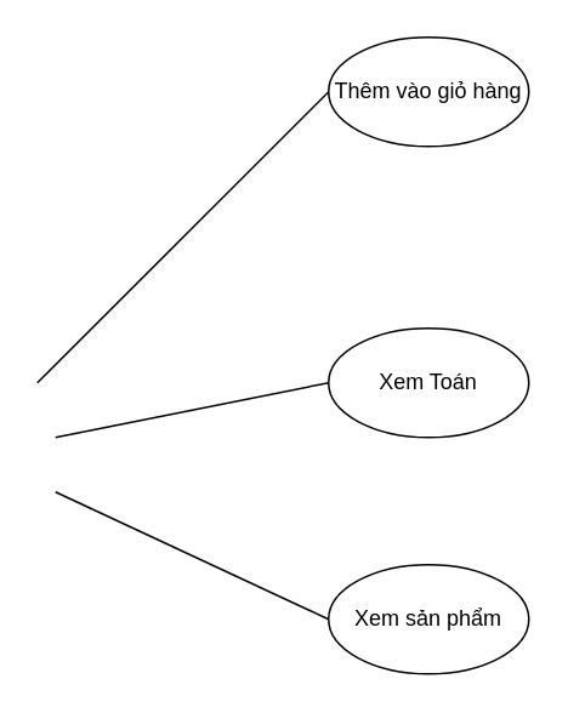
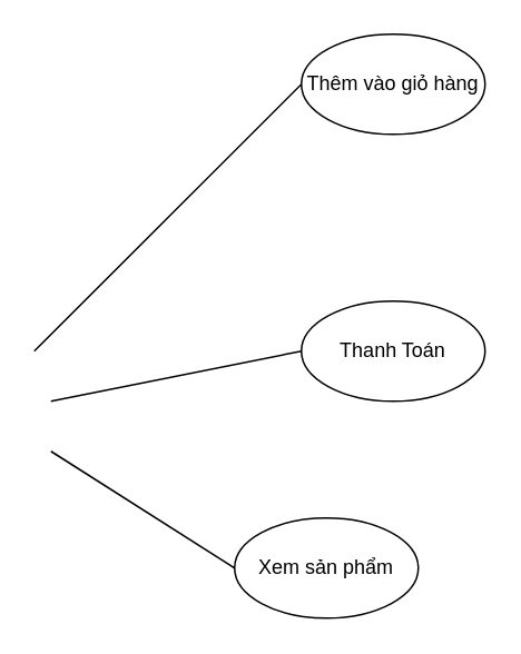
- <mxCell id="3" value="Xem Toán" style="ellipse;whiteSpace=wrap;html=1;" vertex="1" parent="1"><mxGeometry x="180" y="180" width="110" height="60" as="geometry" /></mxCell>
+ <mxCell id="3" value="Thanh Toán" style="ellipse;whiteSpace=wrap;html=1;" vertex="1" parent="1"><mxGeometry x="180" y="180" width="110" height="60" as="geometry" /></mxCell>
- <mxCell id="4" value="Xem sản phẩm" style="ellipse;whiteSpace=wrap;html=1;" vertex="1" parent="1"><mxGeometry x="180" y="310" width="110" height="60" as="geometry" /></mxCell>
+ <mxCell id="4" value="Xem sản phẩm" style="ellipse;whiteSpace=wrap;html=1;" vertex="1" parent="1"><mxGeometry x="140" y="310" width="110" height="60" as="geometry" /></mxCell>
